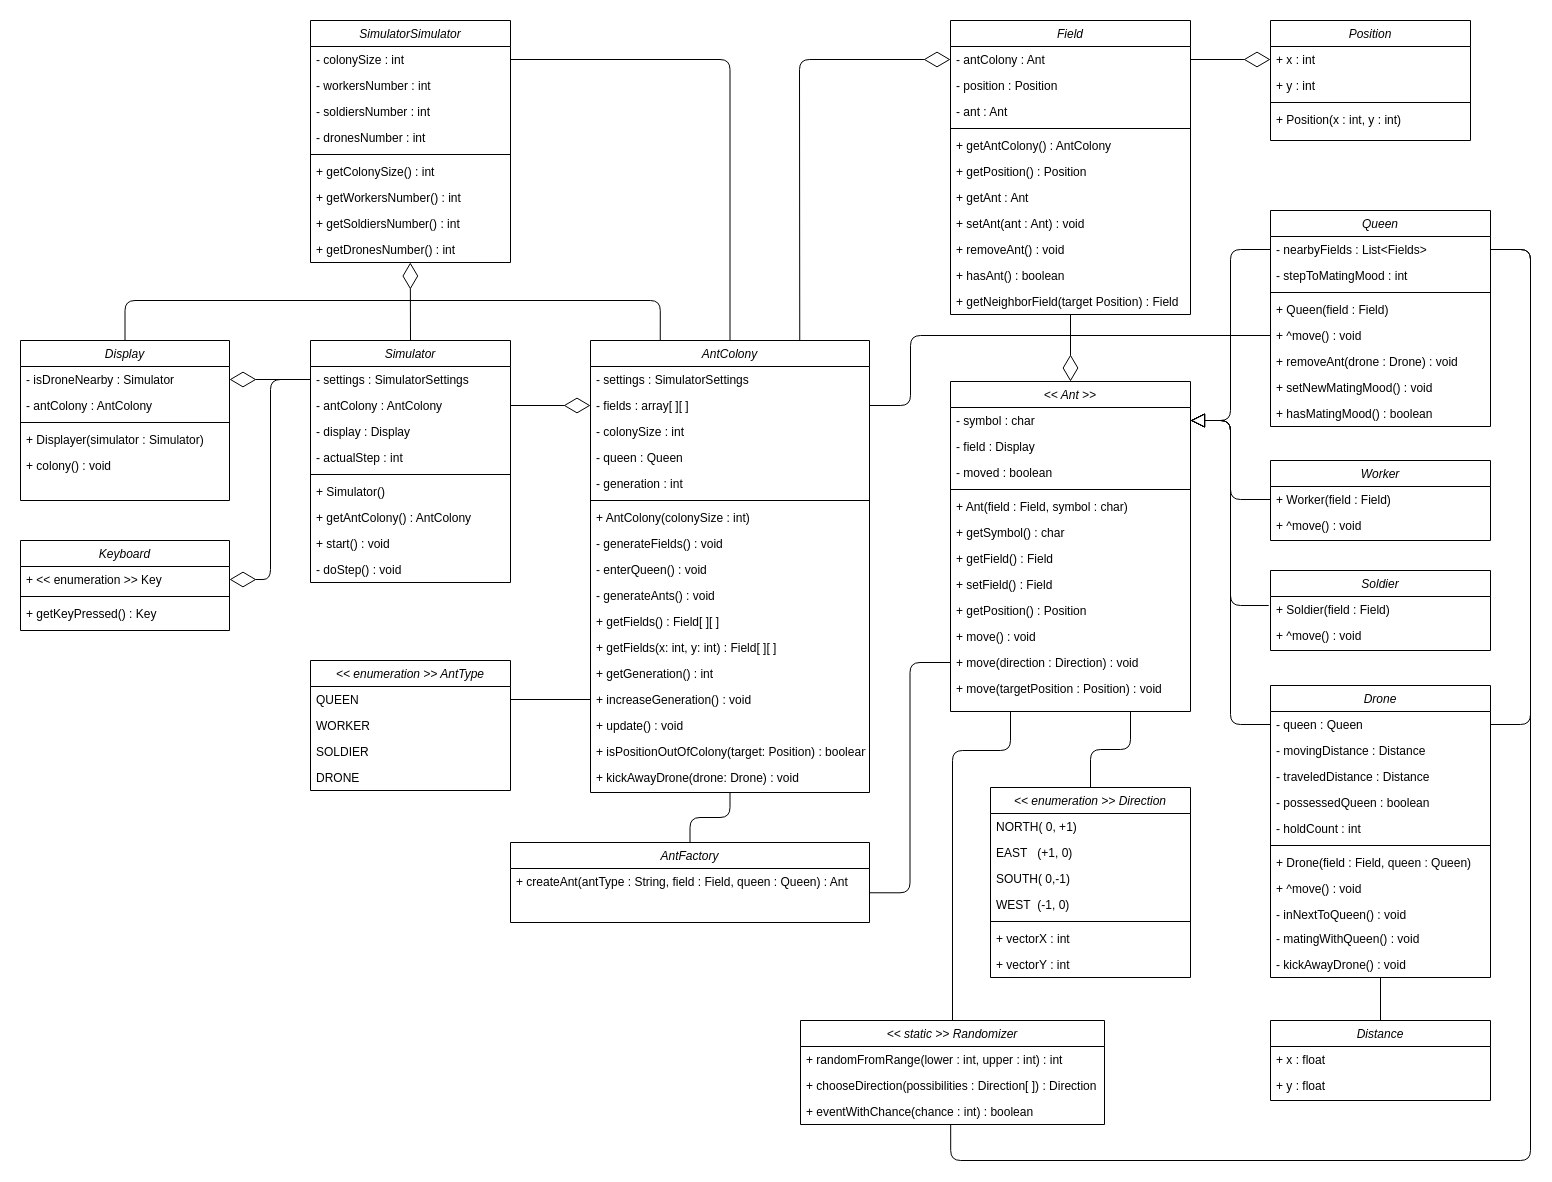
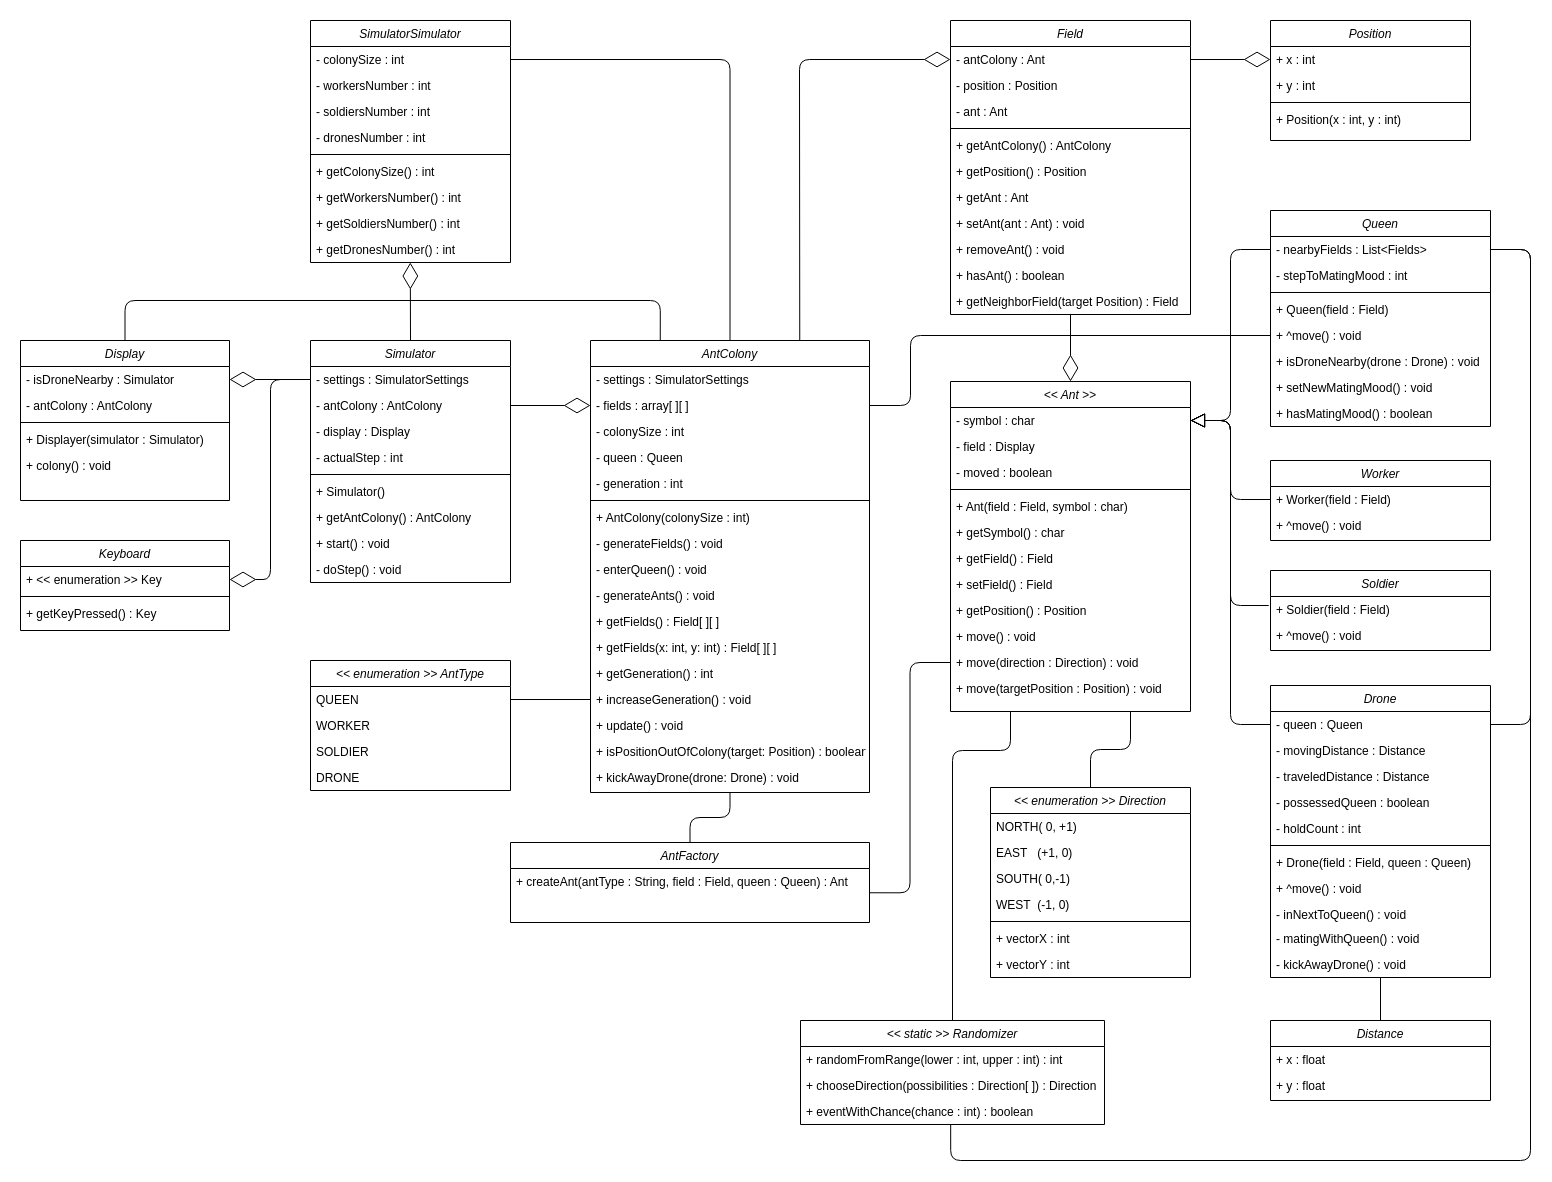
- <mxCell id="84" value="+ removeAnt(drone : Drone) : void" style="text;strokeColor=none;fillColor=none;align=left;verticalAlign=top;spacingLeft=4;spacingRight=4;overflow=hidden;rotatable=0;points=[[0,0.5],[1,0.5]];portConstraint=eastwest;" vertex="1" parent="78"><mxGeometry y="138" width="220" height="26" as="geometry" /></mxCell>
+ <mxCell id="84" value="+ isDroneNearby(drone : Drone) : void" style="text;strokeColor=none;fillColor=none;align=left;verticalAlign=top;spacingLeft=4;spacingRight=4;overflow=hidden;rotatable=0;points=[[0,0.5],[1,0.5]];portConstraint=eastwest;" vertex="1" parent="78"><mxGeometry y="138" width="220" height="26" as="geometry" /></mxCell>
